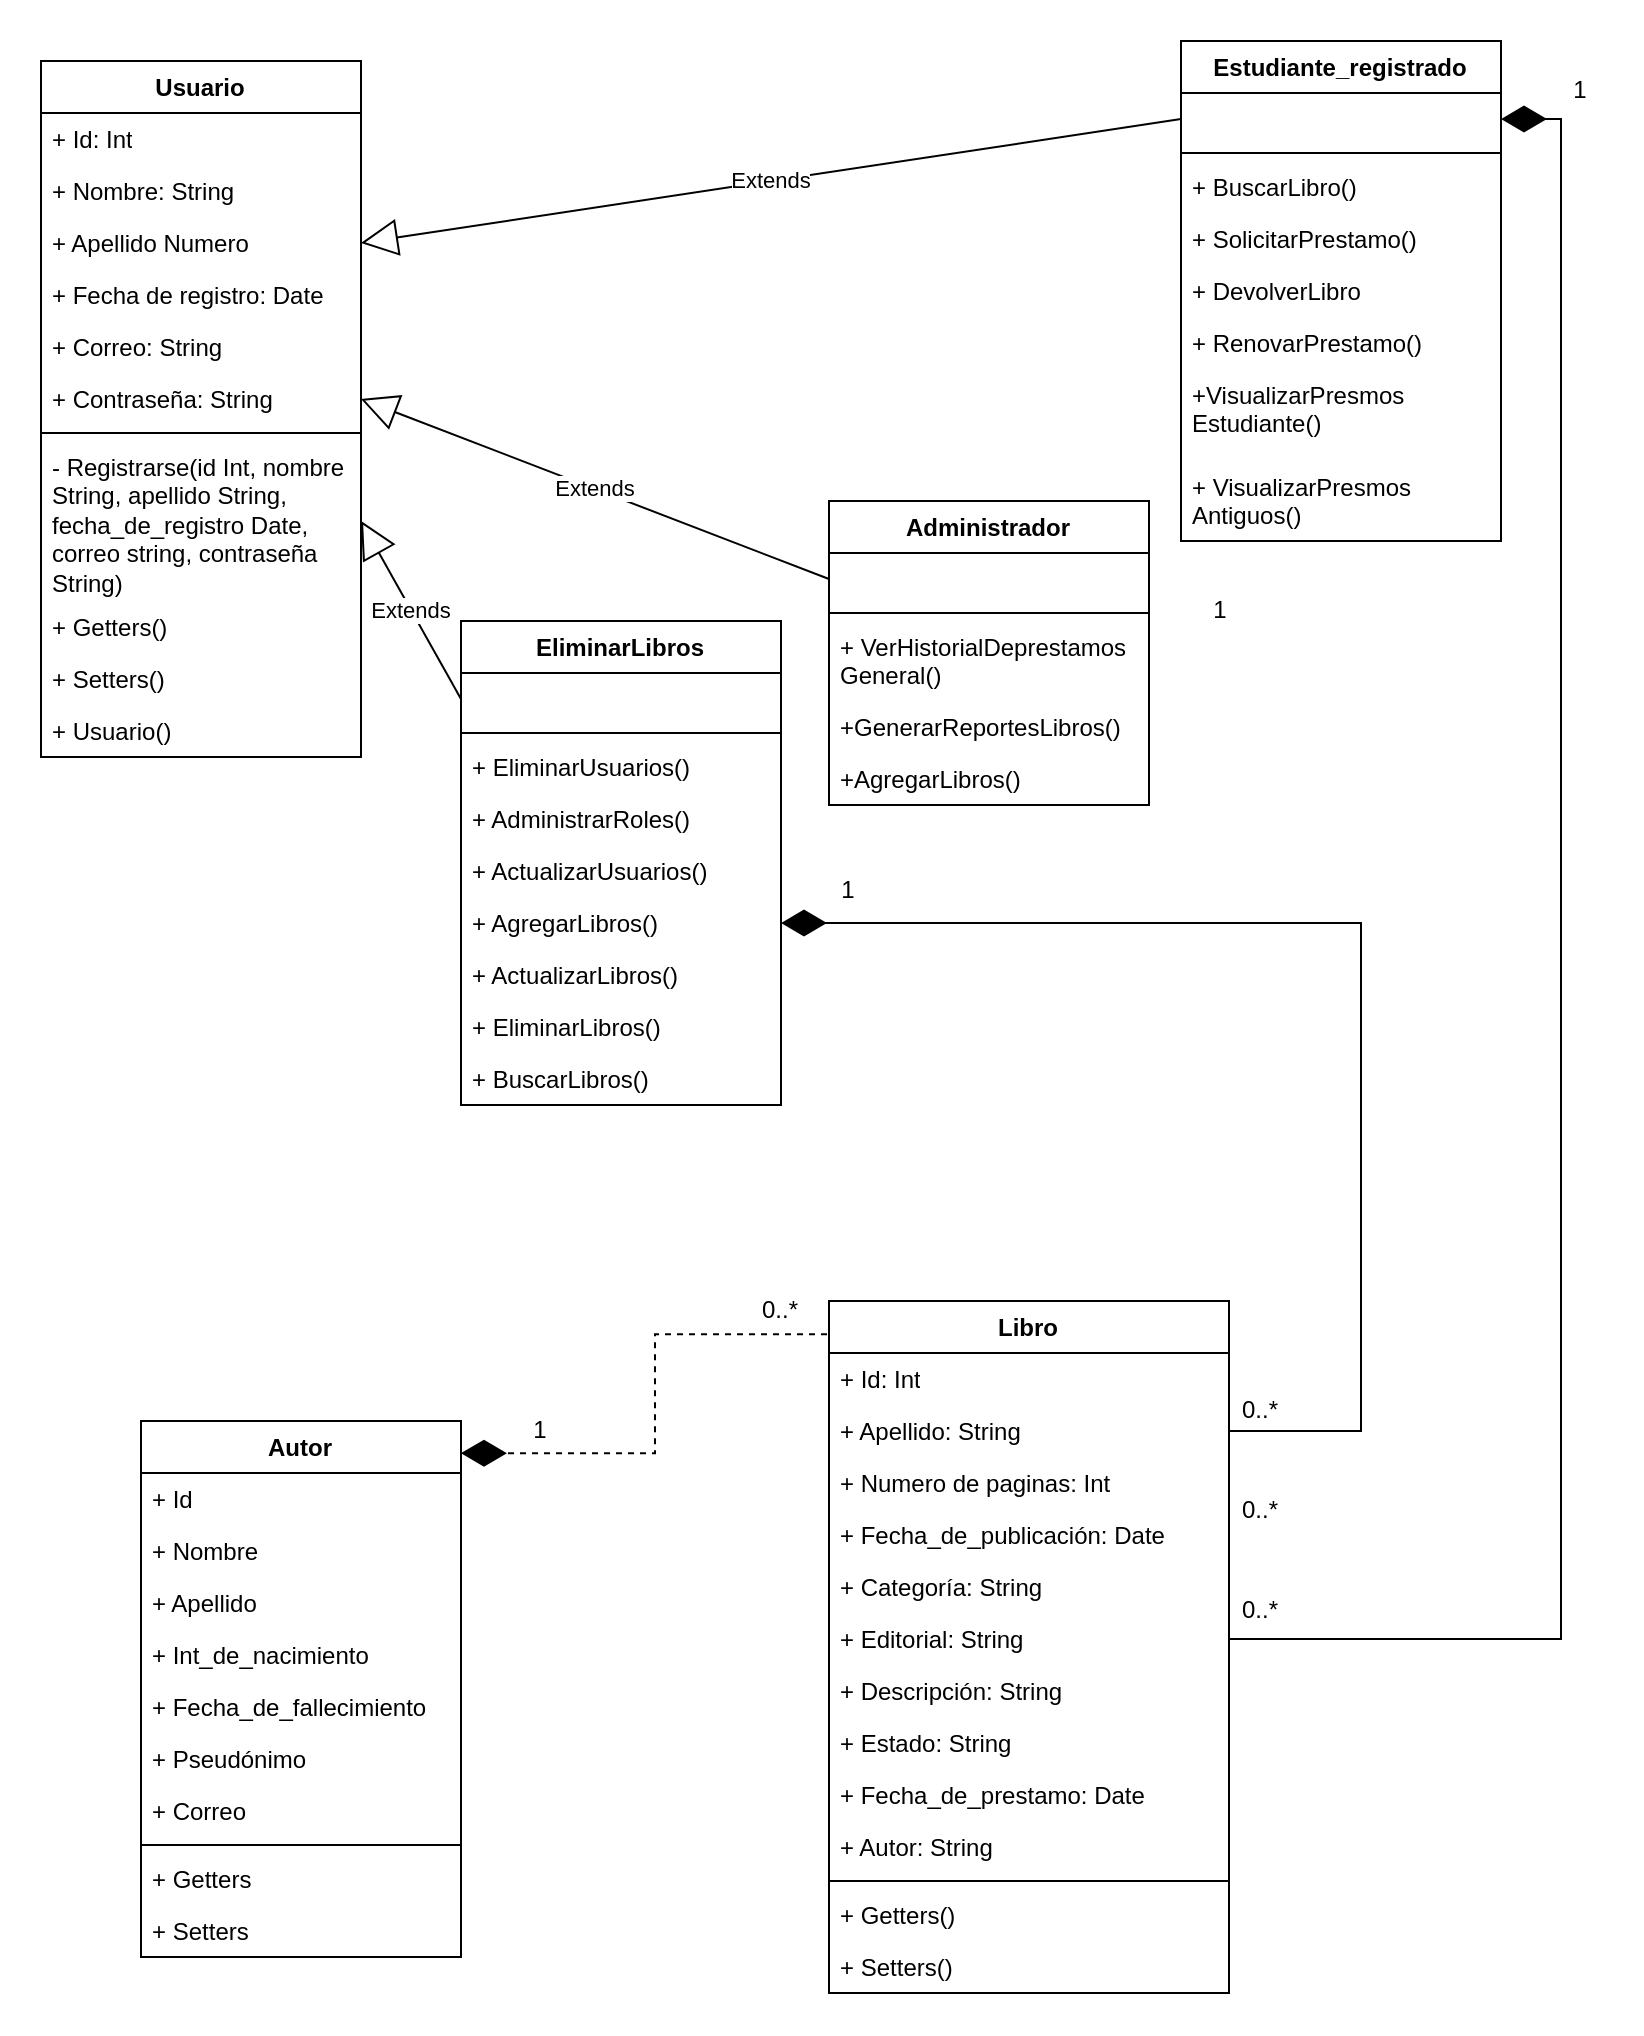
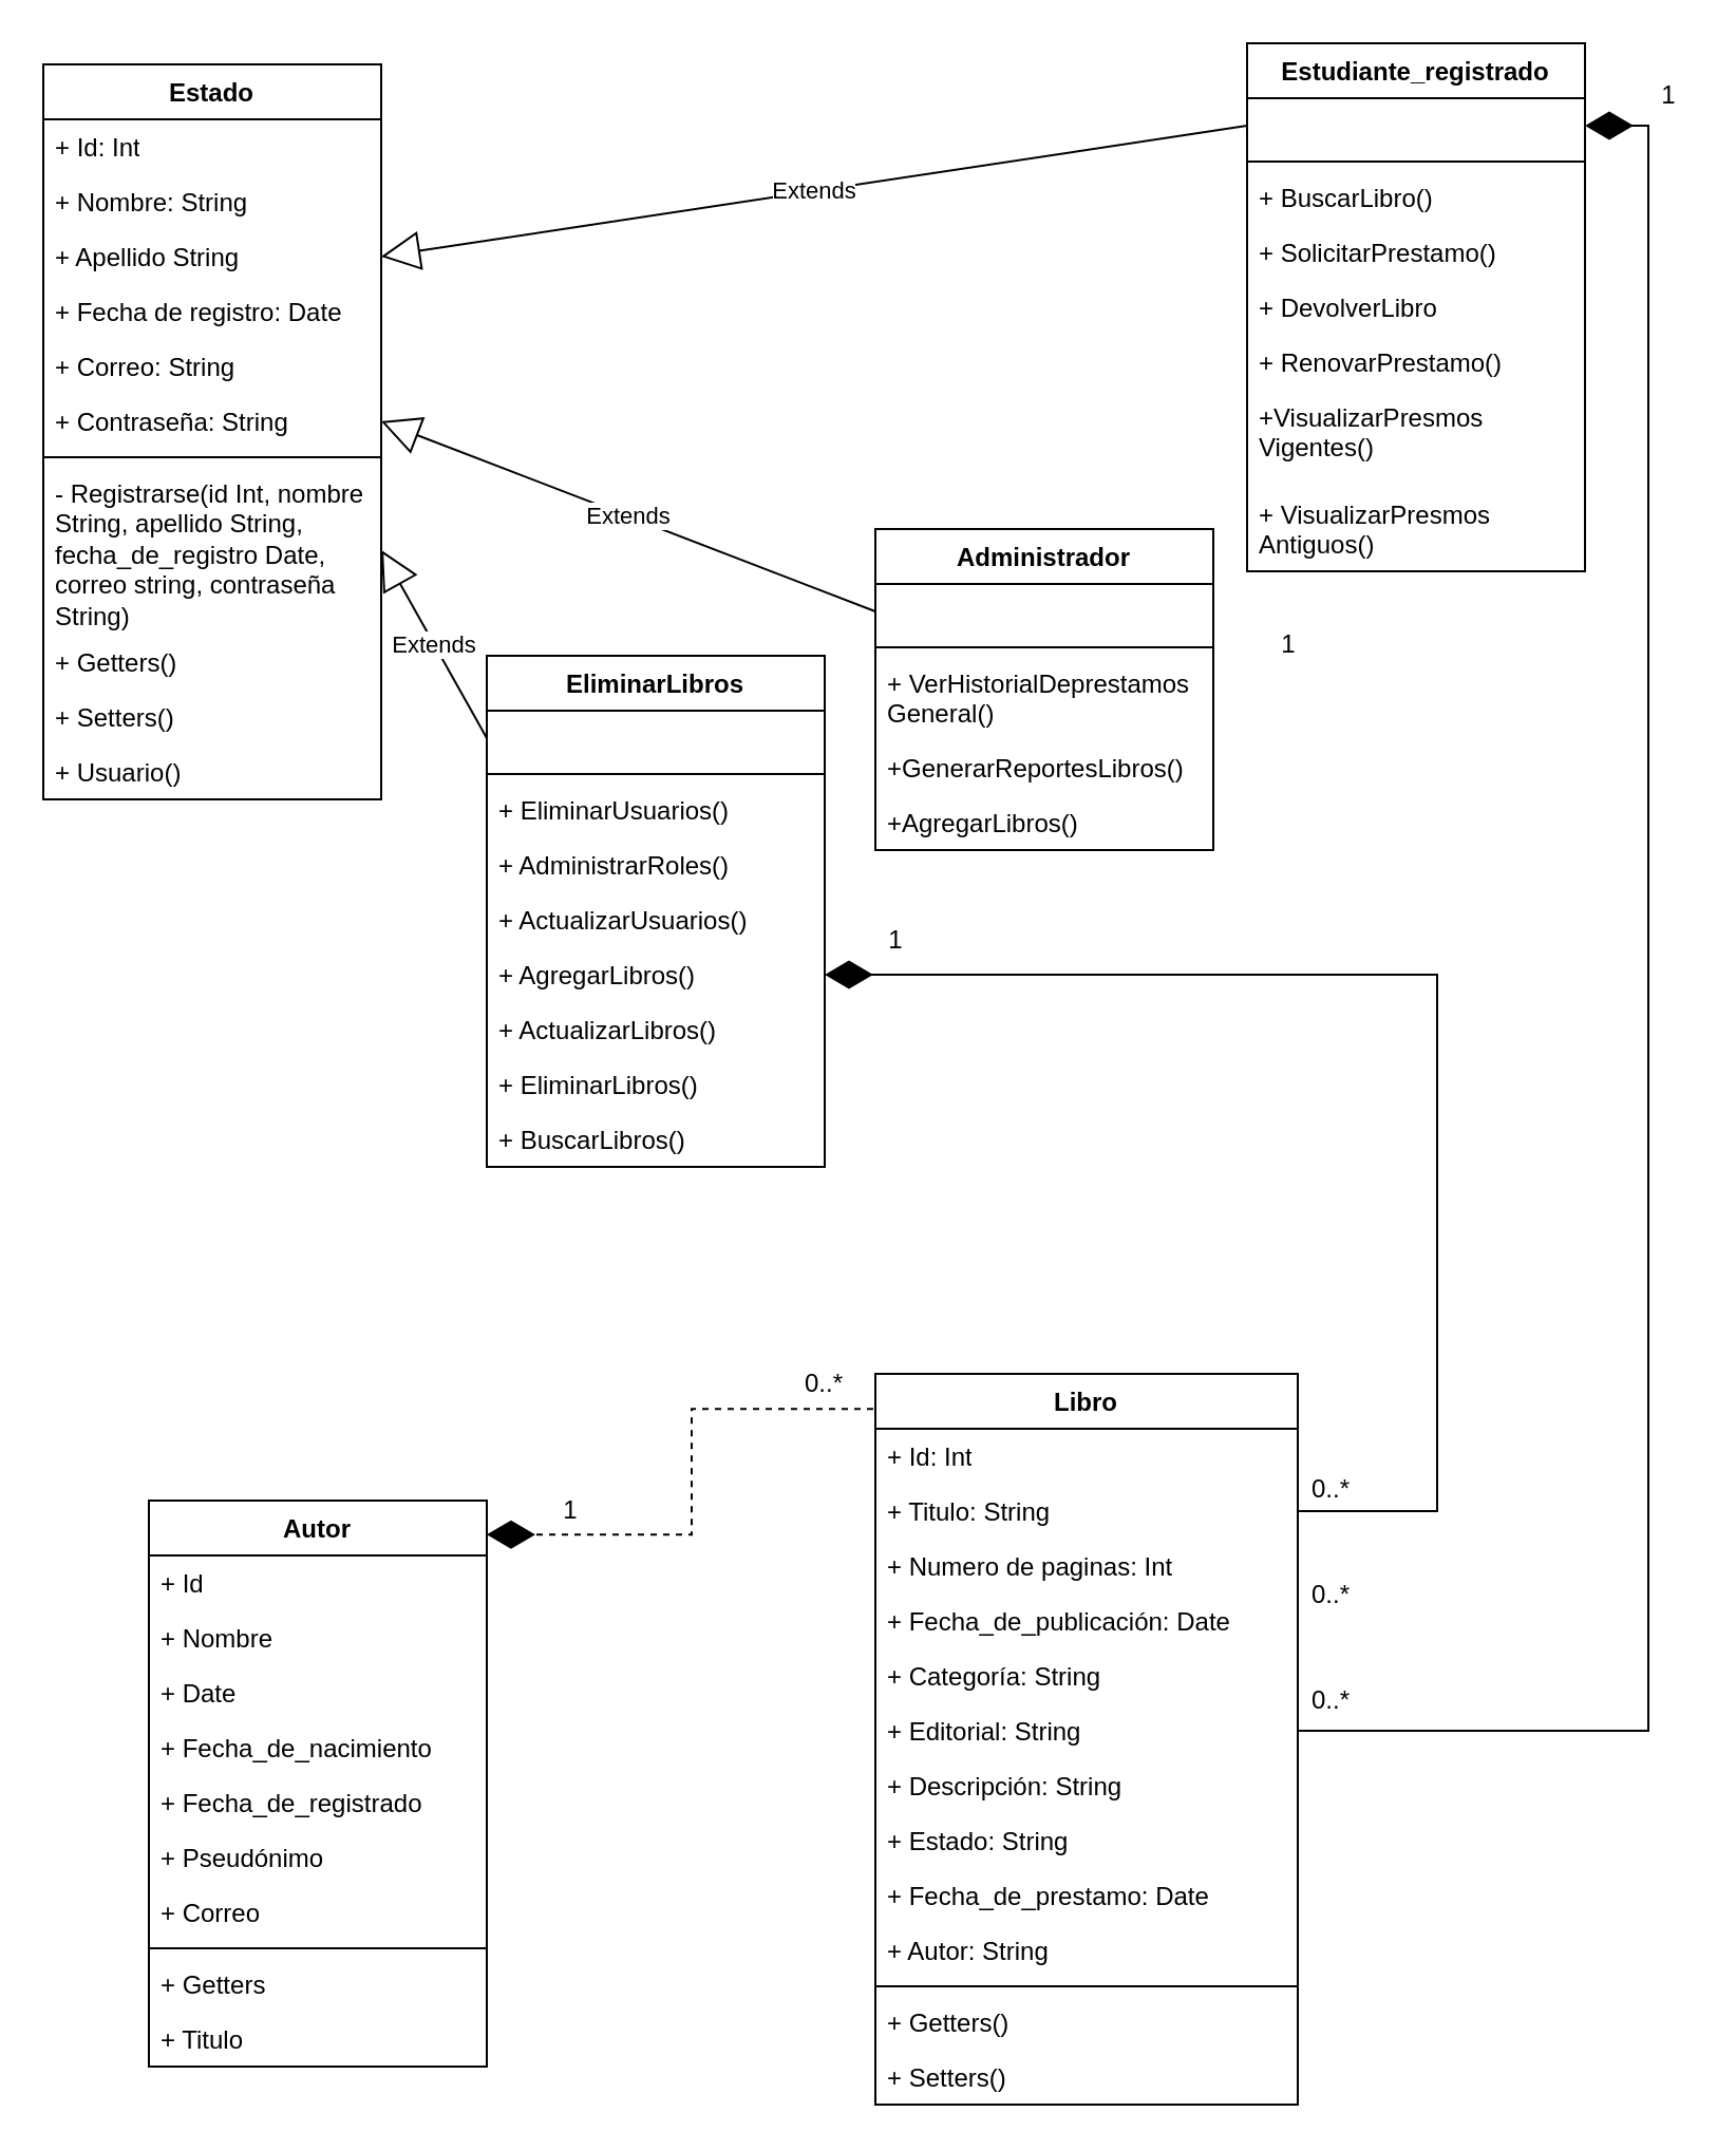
- <mxCell id="53" value="Usuario" style="swimlane;fontStyle=1;align=center;verticalAlign=top;childLayout=stackLayout;horizontal=1;startSize=26;horizontalStack=0;resizeParent=1;resizeParentMax=0;resizeLast=0;collapsible=1;marginBottom=0;whiteSpace=wrap;html=1;" parent="1" vertex="1"><mxGeometry x="20" y="30" width="160" height="348" as="geometry" /></mxCell>
+ <mxCell id="53" value="Estado" style="swimlane;fontStyle=1;align=center;verticalAlign=top;childLayout=stackLayout;horizontal=1;startSize=26;horizontalStack=0;resizeParent=1;resizeParentMax=0;resizeLast=0;collapsible=1;marginBottom=0;whiteSpace=wrap;html=1;" parent="1" vertex="1"><mxGeometry x="20" y="30" width="160" height="348" as="geometry" /></mxCell>
- <mxCell id="56" value="+ Apellido Numero" style="text;strokeColor=none;fillColor=none;align=left;verticalAlign=top;spacingLeft=4;spacingRight=4;overflow=hidden;rotatable=0;points=[[0,0.5],[1,0.5]];portConstraint=eastwest;whiteSpace=wrap;html=1;" parent="53" vertex="1"><mxGeometry y="78" width="160" height="26" as="geometry" /></mxCell>
+ <mxCell id="56" value="+ Apellido String" style="text;strokeColor=none;fillColor=none;align=left;verticalAlign=top;spacingLeft=4;spacingRight=4;overflow=hidden;rotatable=0;points=[[0,0.5],[1,0.5]];portConstraint=eastwest;whiteSpace=wrap;html=1;" parent="53" vertex="1"><mxGeometry y="78" width="160" height="26" as="geometry" /></mxCell>
- <mxCell id="51" value="+VisualizarPresmos&lt;div&gt;Estudiante()&lt;/div&gt;" style="text;strokeColor=none;fillColor=none;align=left;verticalAlign=top;spacingLeft=4;spacingRight=4;overflow=hidden;rotatable=0;points=[[0,0.5],[1,0.5]];portConstraint=eastwest;whiteSpace=wrap;html=1;" vertex="1" parent="44"><mxGeometry y="164" width="160" height="46" as="geometry" /></mxCell>
+ <mxCell id="51" value="+VisualizarPresmos&lt;div&gt;Vigentes()&lt;/div&gt;" style="text;strokeColor=none;fillColor=none;align=left;verticalAlign=top;spacingLeft=4;spacingRight=4;overflow=hidden;rotatable=0;points=[[0,0.5],[1,0.5]];portConstraint=eastwest;whiteSpace=wrap;html=1;" vertex="1" parent="44"><mxGeometry y="164" width="160" height="46" as="geometry" /></mxCell>
- <mxCell id="4" value="+ Apellido: String" style="text;strokeColor=none;fillColor=none;align=left;verticalAlign=top;spacingLeft=4;spacingRight=4;overflow=hidden;rotatable=0;points=[[0,0.5],[1,0.5]];portConstraint=eastwest;whiteSpace=wrap;html=1;" parent="2" vertex="1"><mxGeometry y="52" width="200" height="26" as="geometry" /></mxCell>
+ <mxCell id="4" value="+ Titulo: String" style="text;strokeColor=none;fillColor=none;align=left;verticalAlign=top;spacingLeft=4;spacingRight=4;overflow=hidden;rotatable=0;points=[[0,0.5],[1,0.5]];portConstraint=eastwest;whiteSpace=wrap;html=1;" parent="2" vertex="1"><mxGeometry y="52" width="200" height="26" as="geometry" /></mxCell>
- <mxCell id="19" value="+ Apellido" style="text;strokeColor=none;fillColor=none;align=left;verticalAlign=top;spacingLeft=4;spacingRight=4;overflow=hidden;rotatable=0;points=[[0,0.5],[1,0.5]];portConstraint=eastwest;whiteSpace=wrap;html=1;" parent="16" vertex="1"><mxGeometry y="78" width="160" height="26" as="geometry" /></mxCell>
+ <mxCell id="19" value="+ Date" style="text;strokeColor=none;fillColor=none;align=left;verticalAlign=top;spacingLeft=4;spacingRight=4;overflow=hidden;rotatable=0;points=[[0,0.5],[1,0.5]];portConstraint=eastwest;whiteSpace=wrap;html=1;" parent="16" vertex="1"><mxGeometry y="78" width="160" height="26" as="geometry" /></mxCell>
- <mxCell id="20" value="+ Int_de_nacimiento" style="text;strokeColor=none;fillColor=none;align=left;verticalAlign=top;spacingLeft=4;spacingRight=4;overflow=hidden;rotatable=0;points=[[0,0.5],[1,0.5]];portConstraint=eastwest;whiteSpace=wrap;html=1;" parent="16" vertex="1"><mxGeometry y="104" width="160" height="26" as="geometry" /></mxCell>
+ <mxCell id="20" value="+ Fecha_de_nacimiento" style="text;strokeColor=none;fillColor=none;align=left;verticalAlign=top;spacingLeft=4;spacingRight=4;overflow=hidden;rotatable=0;points=[[0,0.5],[1,0.5]];portConstraint=eastwest;whiteSpace=wrap;html=1;" parent="16" vertex="1"><mxGeometry y="104" width="160" height="26" as="geometry" /></mxCell>
- <mxCell id="21" value="+ Fecha_de_fallecimiento" style="text;strokeColor=none;fillColor=none;align=left;verticalAlign=top;spacingLeft=4;spacingRight=4;overflow=hidden;rotatable=0;points=[[0,0.5],[1,0.5]];portConstraint=eastwest;whiteSpace=wrap;html=1;" parent="16" vertex="1"><mxGeometry y="130" width="160" height="26" as="geometry" /></mxCell>
+ <mxCell id="21" value="+ Fecha_de_registrado" style="text;strokeColor=none;fillColor=none;align=left;verticalAlign=top;spacingLeft=4;spacingRight=4;overflow=hidden;rotatable=0;points=[[0,0.5],[1,0.5]];portConstraint=eastwest;whiteSpace=wrap;html=1;" parent="16" vertex="1"><mxGeometry y="130" width="160" height="26" as="geometry" /></mxCell>
- <mxCell id="26" value="+ Setters" style="text;strokeColor=none;fillColor=none;align=left;verticalAlign=top;spacingLeft=4;spacingRight=4;overflow=hidden;rotatable=0;points=[[0,0.5],[1,0.5]];portConstraint=eastwest;whiteSpace=wrap;html=1;" parent="16" vertex="1"><mxGeometry y="242" width="160" height="26" as="geometry" /></mxCell>
+ <mxCell id="26" value="+ Titulo" style="text;strokeColor=none;fillColor=none;align=left;verticalAlign=top;spacingLeft=4;spacingRight=4;overflow=hidden;rotatable=0;points=[[0,0.5],[1,0.5]];portConstraint=eastwest;whiteSpace=wrap;html=1;" parent="16" vertex="1"><mxGeometry y="242" width="160" height="26" as="geometry" /></mxCell>
